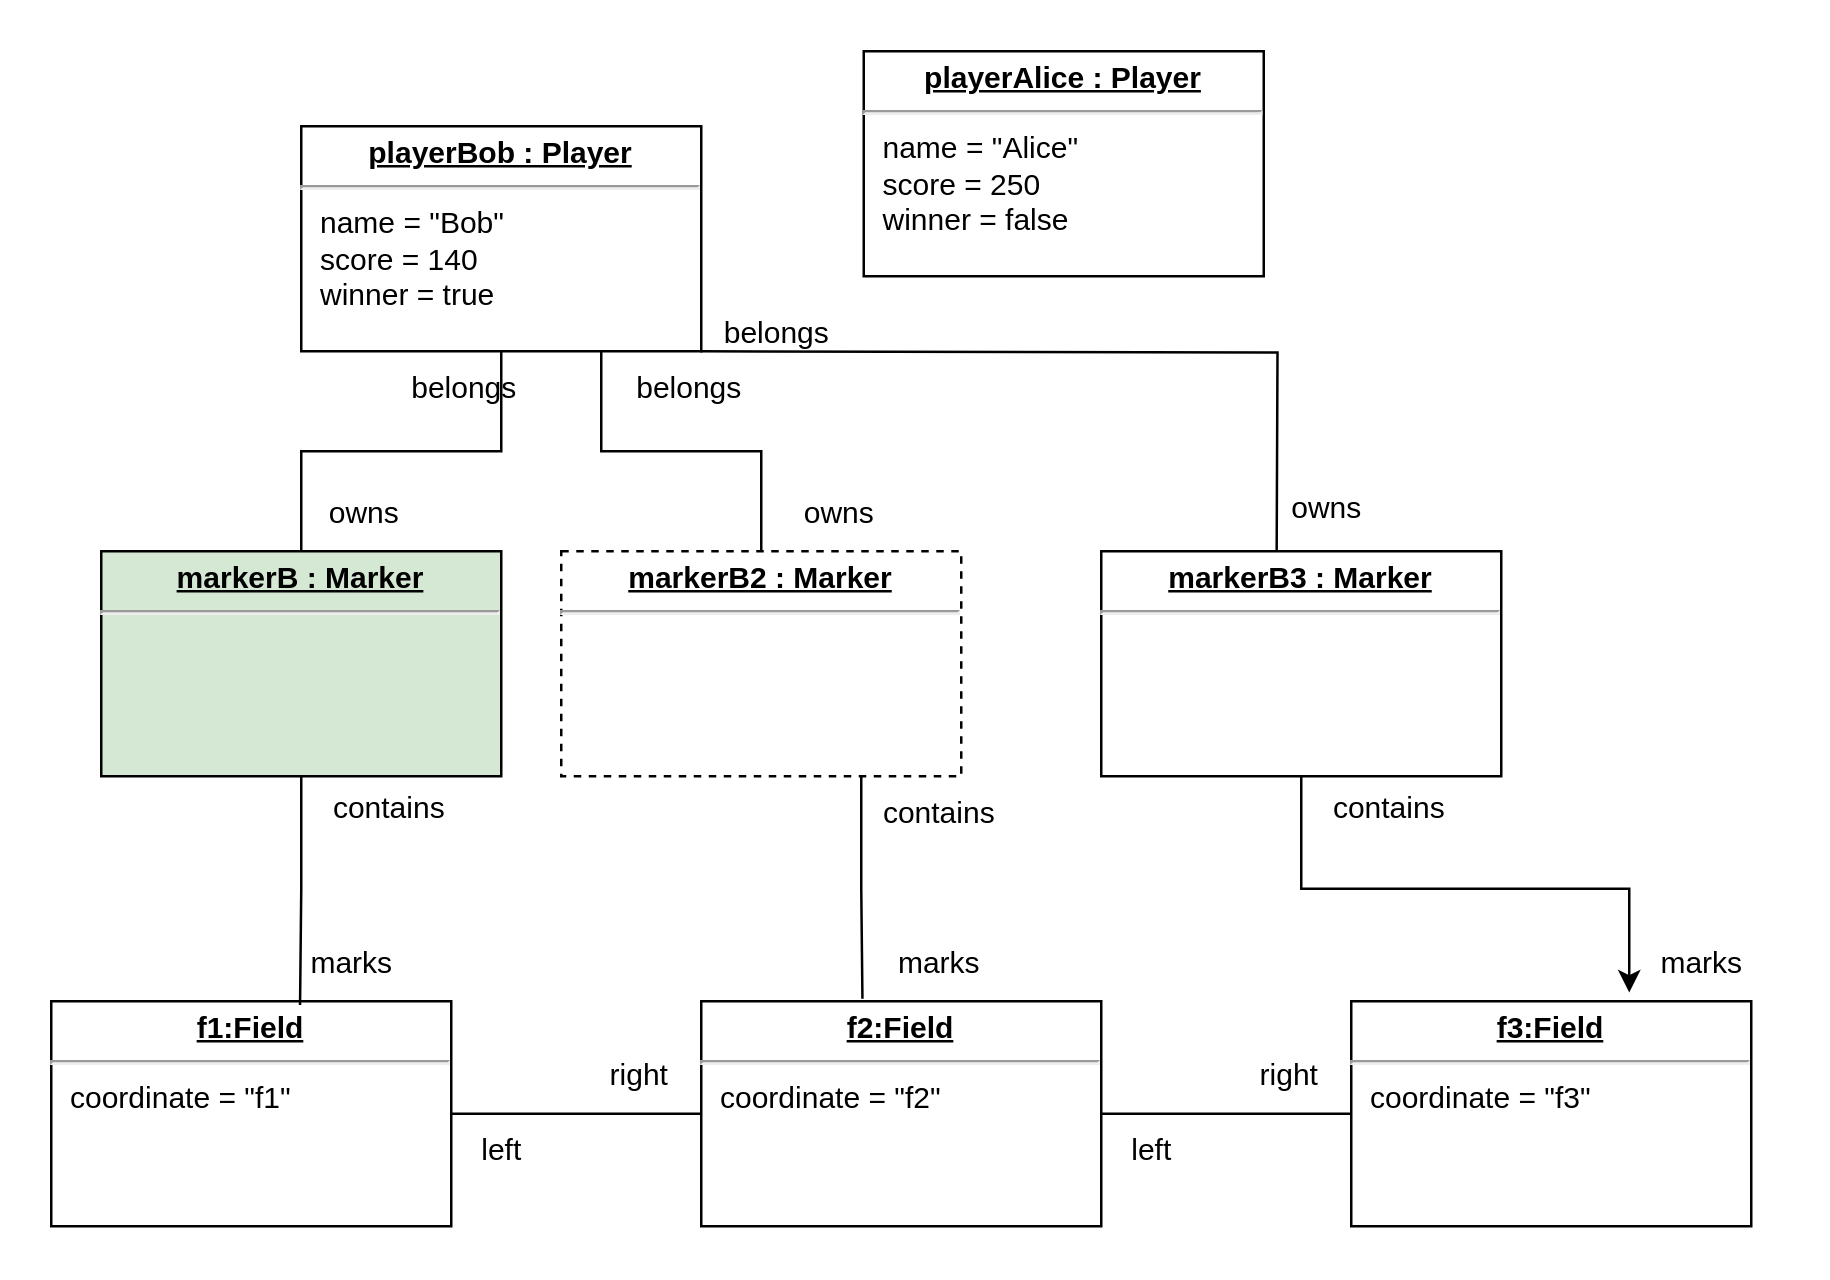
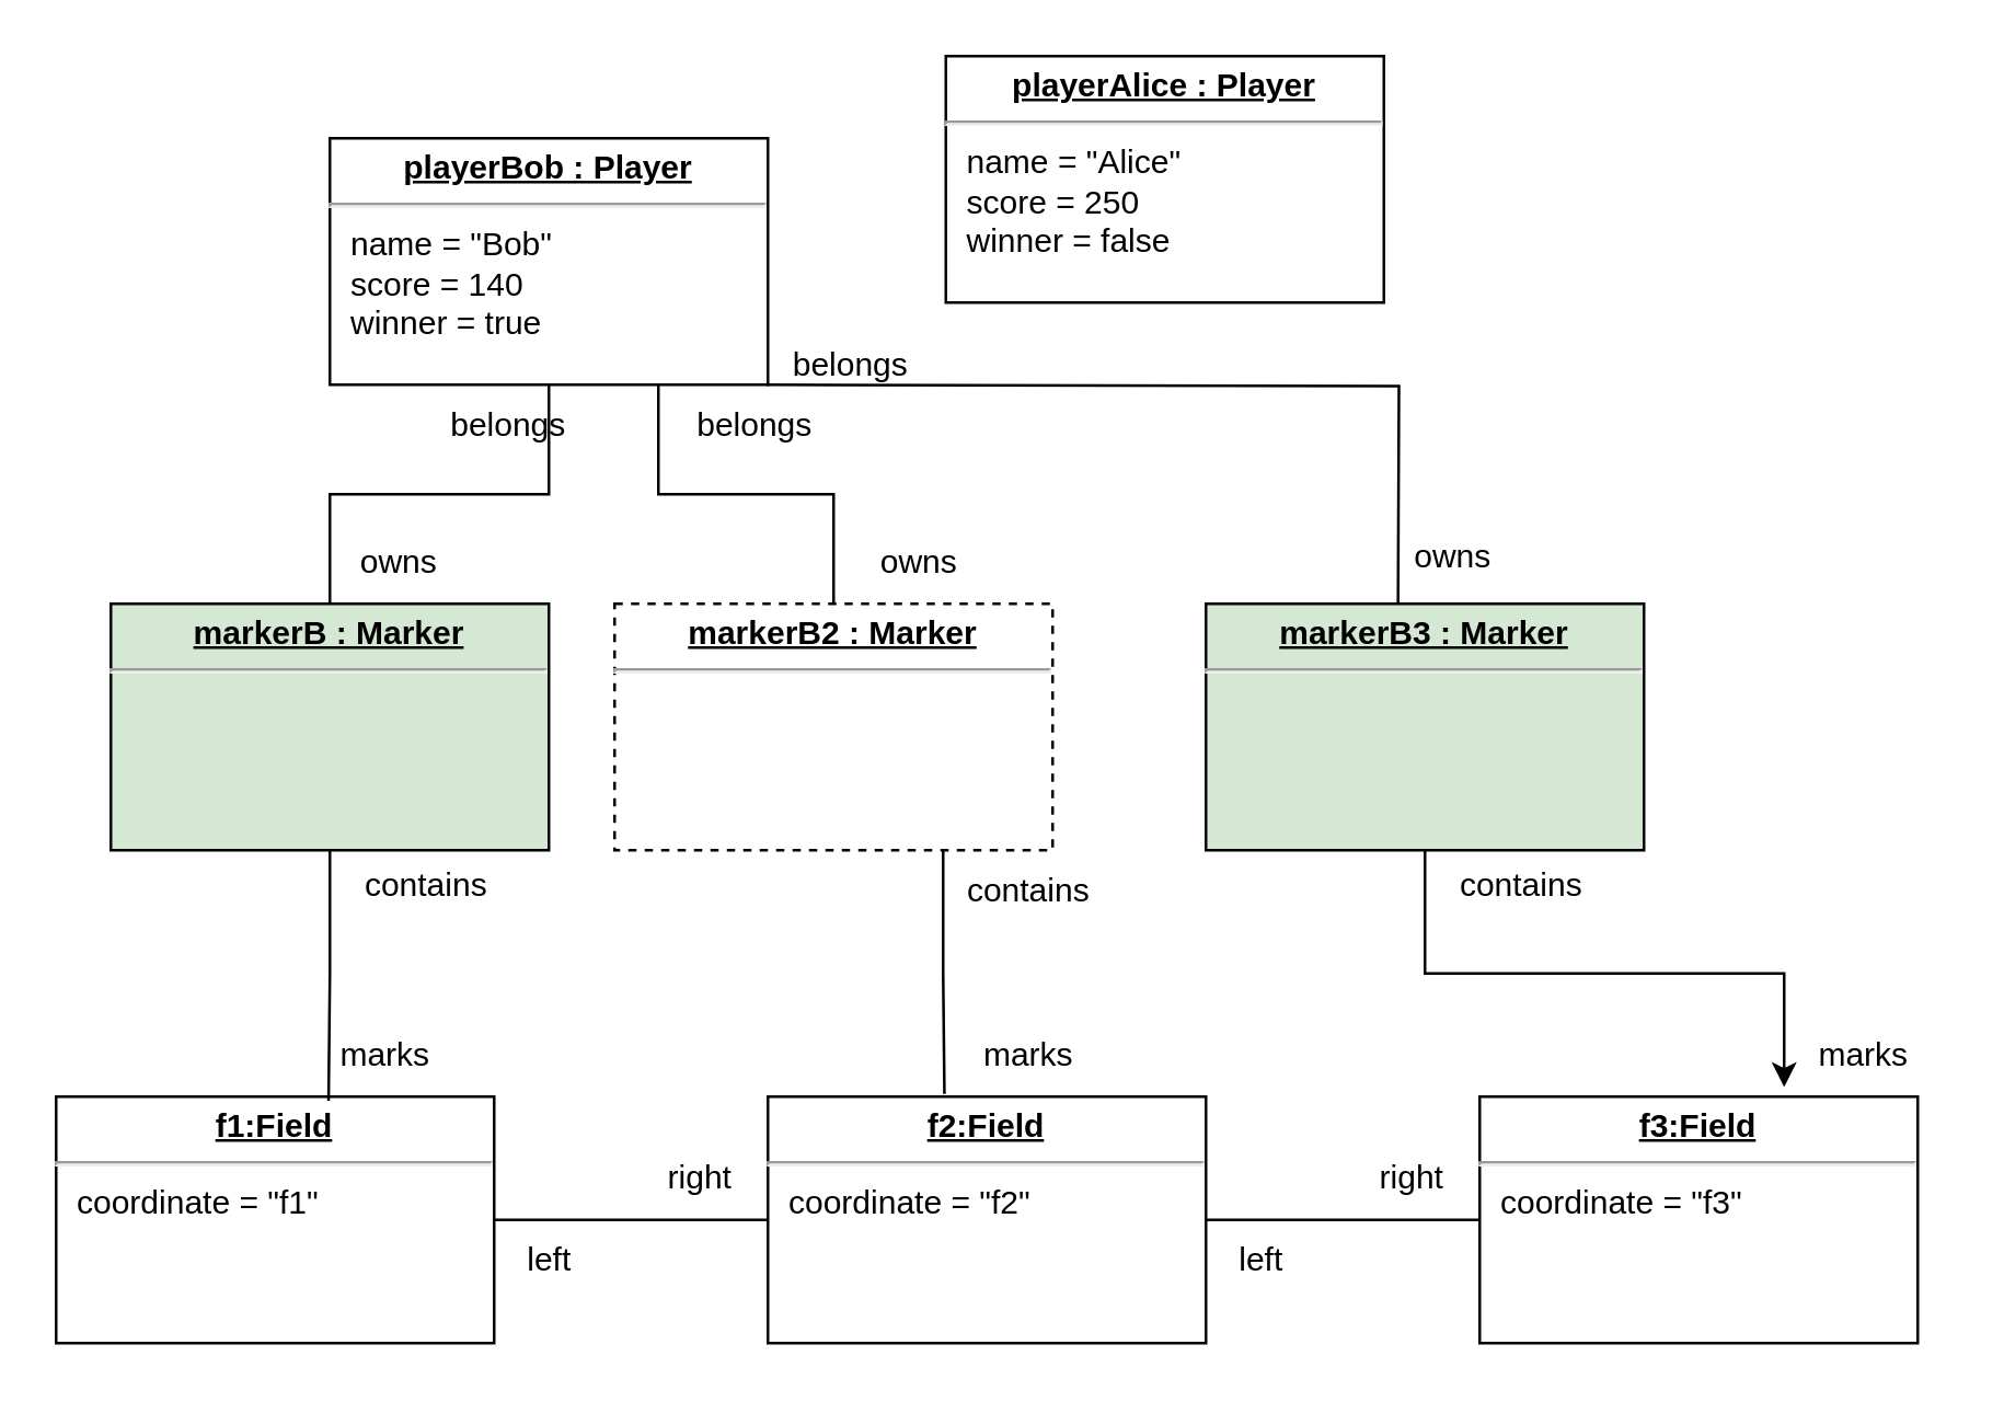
- <mxCell id="29" value="&lt;p style=&quot;margin:0px;margin-top:4px;text-align:center;text-decoration:underline;&quot;&gt;&lt;b&gt;markerB3 : Marker&lt;/b&gt;&lt;/p&gt;&lt;hr&gt;&lt;p style=&quot;margin:0px;margin-left:8px;&quot;&gt;&lt;br&gt;&lt;/p&gt;" style="verticalAlign=top;align=left;overflow=fill;fontSize=12;fontFamily=Helvetica;html=1;whiteSpace=wrap;" vertex="1" parent="1"><mxGeometry x="440" y="220" width="160" height="90" as="geometry" /></mxCell>
+ <mxCell id="29" value="&lt;p style=&quot;margin:0px;margin-top:4px;text-align:center;text-decoration:underline;&quot;&gt;&lt;b&gt;markerB3 : Marker&lt;/b&gt;&lt;/p&gt;&lt;hr&gt;&lt;p style=&quot;margin:0px;margin-left:8px;&quot;&gt;&lt;br&gt;&lt;/p&gt;" style="verticalAlign=top;align=left;overflow=fill;fontSize=12;fontFamily=Helvetica;html=1;whiteSpace=wrap;fillColor=#d5e8d4;" vertex="1" parent="1"><mxGeometry x="440" y="220" width="160" height="90" as="geometry" /></mxCell>
